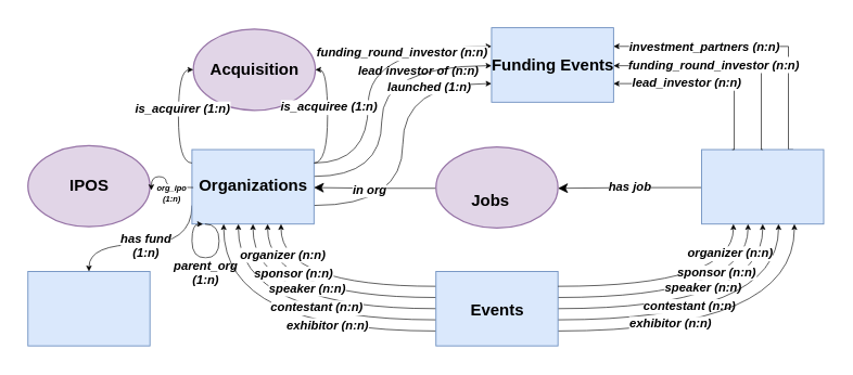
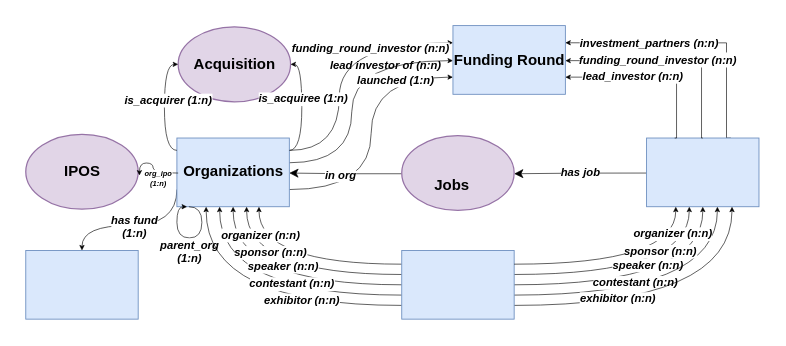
- <mxCell id="32" value="&lt;span style=&quot;font-weight: 700;&quot;&gt;&lt;font style=&quot;font-size: 12px;&quot;&gt;Funding Events&lt;/font&gt;&lt;/span&gt;" style="text;html=1;resizable=0;autosize=1;align=center;verticalAlign=middle;points=[];fillColor=none;strokeColor=none;rounded=0;sketch=0;" parent="1" vertex="1"><mxGeometry x="352" y="32.5" width="110" height="30" as="geometry" /></mxCell>
+ <mxCell id="32" value="&lt;span style=&quot;font-weight: 700;&quot;&gt;&lt;font style=&quot;font-size: 12px;&quot;&gt;Funding Round&lt;/font&gt;&lt;/span&gt;" style="text;html=1;resizable=0;autosize=1;align=center;verticalAlign=middle;points=[];fillColor=none;strokeColor=none;rounded=0;sketch=0;" parent="1" vertex="1"><mxGeometry x="352" y="32.5" width="110" height="30" as="geometry" /></mxCell>
- <mxCell id="47" value="&lt;font style=&quot;font-size: 12px;&quot;&gt;Events&lt;/font&gt;" style="text;html=1;resizable=0;autosize=1;align=center;verticalAlign=middle;points=[];fillColor=none;strokeColor=none;rounded=0;sketch=0;fontSize=7;fontStyle=1" parent="1" vertex="1"><mxGeometry x="336" y="214" width="60" height="30" as="geometry" /></mxCell>
